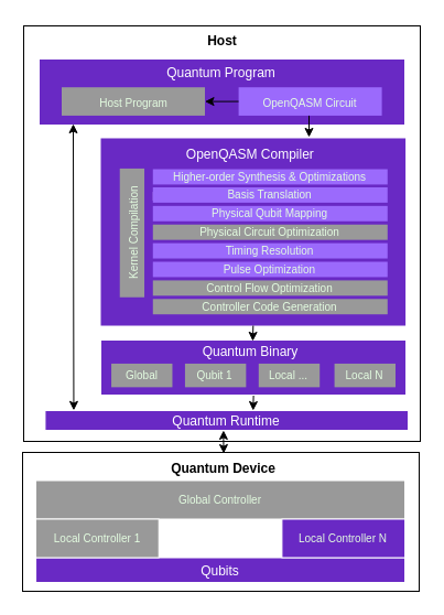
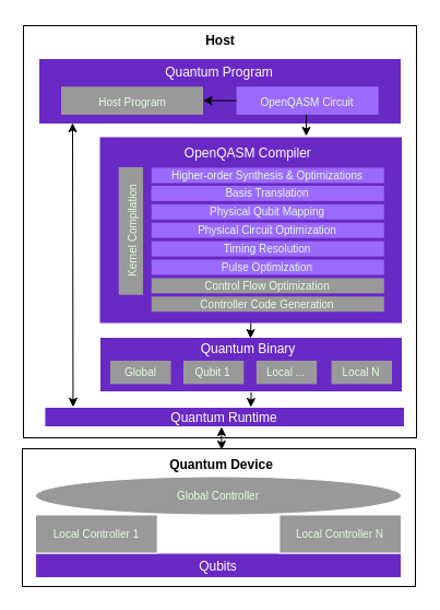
- <mxCell id="27" value="Physical Circuit Optimization" style="rounded=0;whiteSpace=wrap;html=1;shadow=0;fontFamily=Helvetica;fontSize=10;fontColor=#E4FDE1;align=center;strokeWidth=1;strokeColor=none;fillColor=#999999;" parent="19" vertex="1"><mxGeometry x="47.273" y="78.248" width="213.0" height="13.906" as="geometry" /></mxCell>
+ <mxCell id="27" value="Physical Circuit Optimization" style="rounded=0;whiteSpace=wrap;html=1;shadow=0;fontFamily=Helvetica;fontSize=10;fontColor=#E4FDE1;align=center;strokeWidth=1;strokeColor=none;fillColor=#9B6AFC;" parent="19" vertex="1"><mxGeometry x="47.273" y="78.248" width="213.0" height="13.906" as="geometry" /></mxCell>
- <mxCell id="42" value="&lt;font style=&quot;font-size: 10px&quot;&gt;Global Controller&lt;/font&gt;" style="rounded=0;whiteSpace=wrap;html=1;shadow=0;fontFamily=Helvetica;fontSize=12;fontColor=#E4FDE1;align=center;strokeWidth=1;strokeColor=#FFFFFF;fillColor=#999999;" parent="6" vertex="1"><mxGeometry x="12" y="412.5" width="335" height="35" as="geometry" /></mxCell>
+ <mxCell id="42" value="&lt;font style=&quot;font-size: 10px&quot;&gt;Global Controller&lt;/font&gt;" style="ellipse;whiteSpace=wrap;html=1;shadow=0;fontFamily=Helvetica;fontSize=12;fontColor=#E4FDE1;align=center;strokeWidth=1;strokeColor=#FFFFFF;fillColor=#999999;" parent="6" vertex="1"><mxGeometry x="12" y="412.5" width="335" height="35" as="geometry" /></mxCell>
- <mxCell id="43" value="&lt;font style=&quot;font-size: 10px&quot;&gt;Local Controller N&lt;/font&gt;" style="rounded=0;whiteSpace=wrap;html=1;shadow=0;fontFamily=Helvetica;fontSize=12;fontColor=#E4FDE1;align=center;strokeWidth=1;strokeColor=#FFFFFF;fontStyle=0;fillColor=#6929c4;" parent="6" vertex="1"><mxGeometry x="235.4" y="447.5" width="111.7" height="35" as="geometry" /></mxCell>
+ <mxCell id="43" value="&lt;font style=&quot;font-size: 10px&quot;&gt;Local Controller N&lt;/font&gt;" style="rounded=0;whiteSpace=wrap;html=1;shadow=0;fontFamily=Helvetica;fontSize=12;fontColor=#E4FDE1;align=center;strokeWidth=1;strokeColor=#FFFFFF;fontStyle=0;fillColor=#999999;" parent="6" vertex="1"><mxGeometry x="235.4" y="447.5" width="111.7" height="35" as="geometry" /></mxCell>
